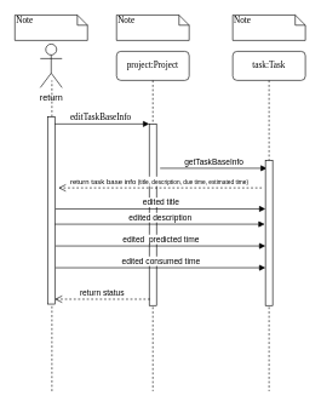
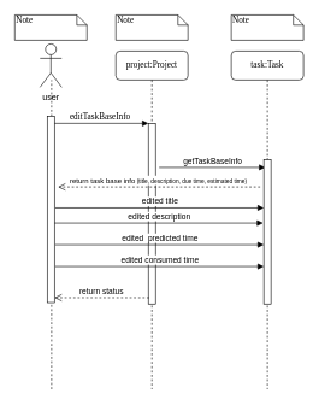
- <mxCell id="12" value="return&lt;br&gt;" style="shape=umlActor;html=1;verticalLabelPosition=bottom;verticalAlign=top;align=center;" parent="1" vertex="1"><mxGeometry x="55" y="60" width="30" height="60" as="geometry" /></mxCell>
+ <mxCell id="12" value="user&lt;br&gt;" style="shape=umlActor;html=1;verticalLabelPosition=bottom;verticalAlign=top;align=center;" parent="1" vertex="1"><mxGeometry x="55" y="60" width="30" height="60" as="geometry" /></mxCell>
